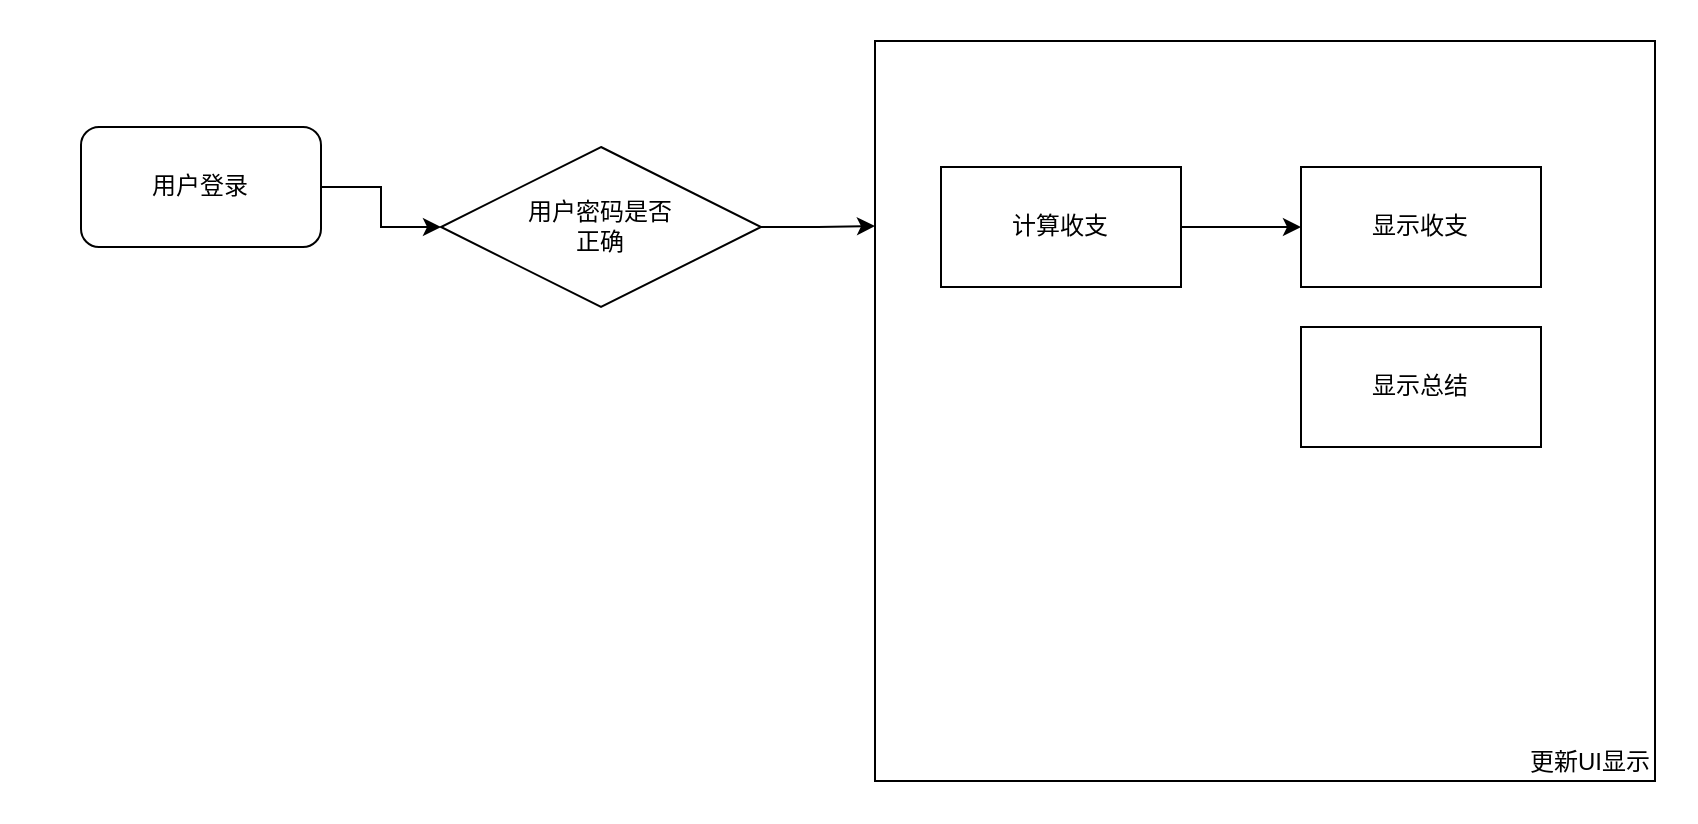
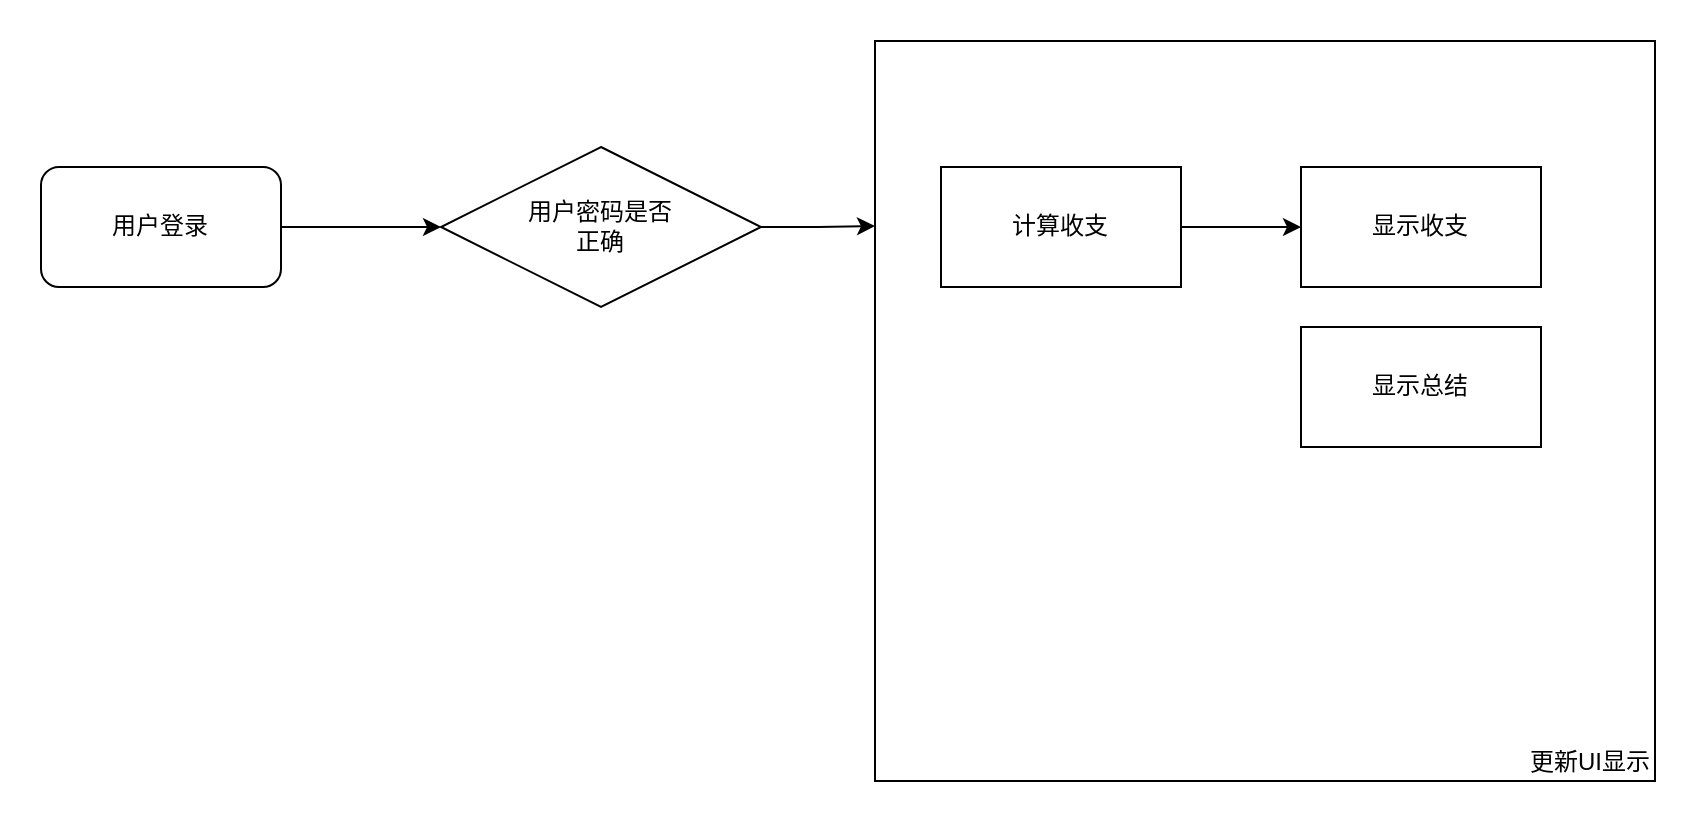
- <mxCell id="4" value="用户登录" style="rounded=1;whiteSpace=wrap;html=1;" vertex="1" parent="1"><mxGeometry x="40" y="63" width="120" height="60" as="geometry" /></mxCell>
+ <mxCell id="4" value="用户登录" style="rounded=1;whiteSpace=wrap;html=1;" vertex="1" parent="1"><mxGeometry x="20" y="83" width="120" height="60" as="geometry" /></mxCell>
